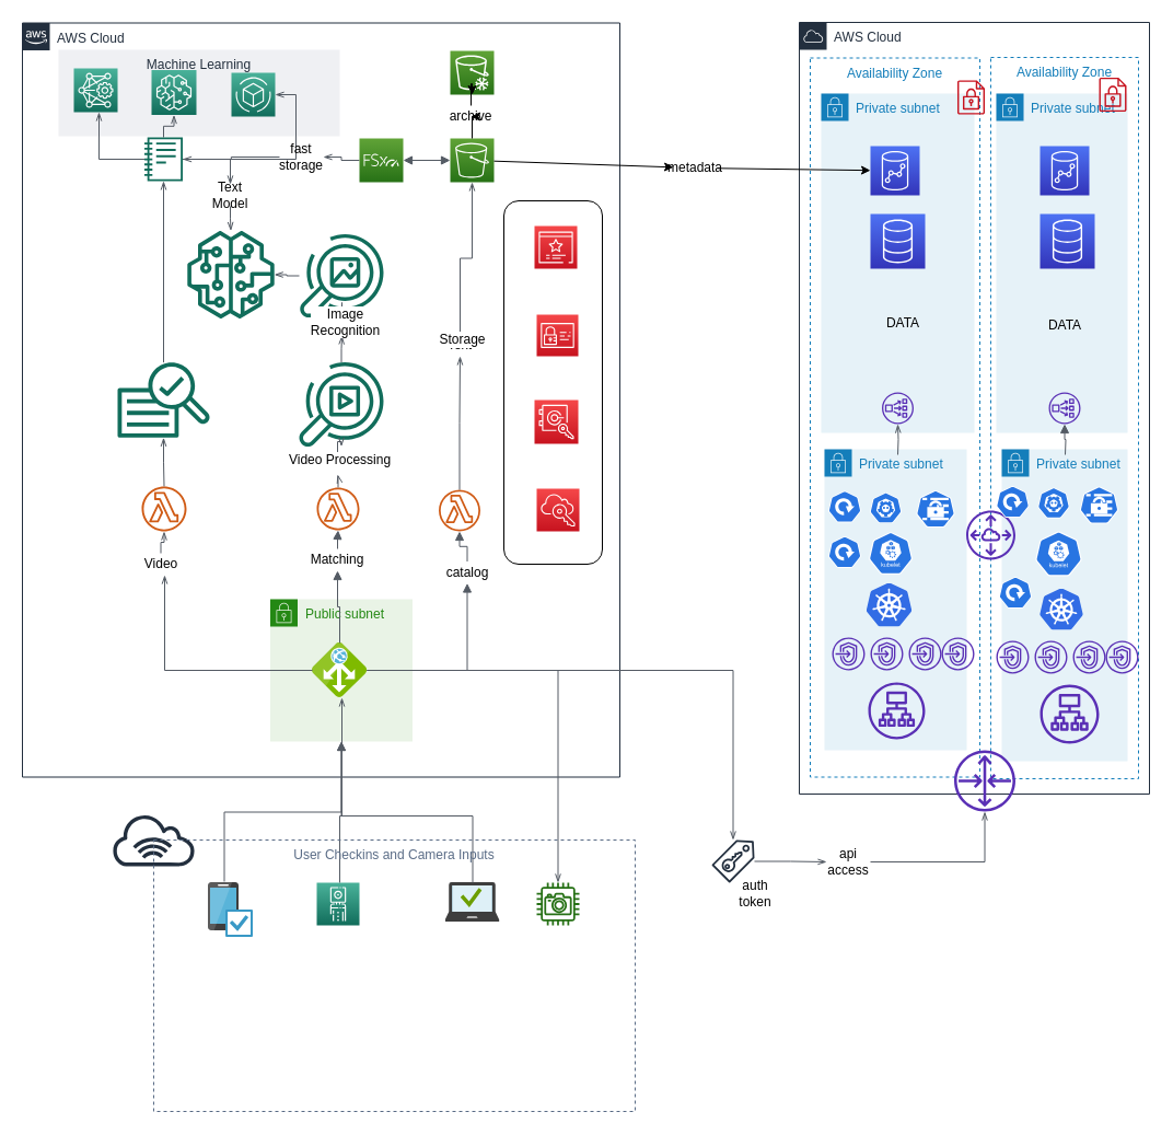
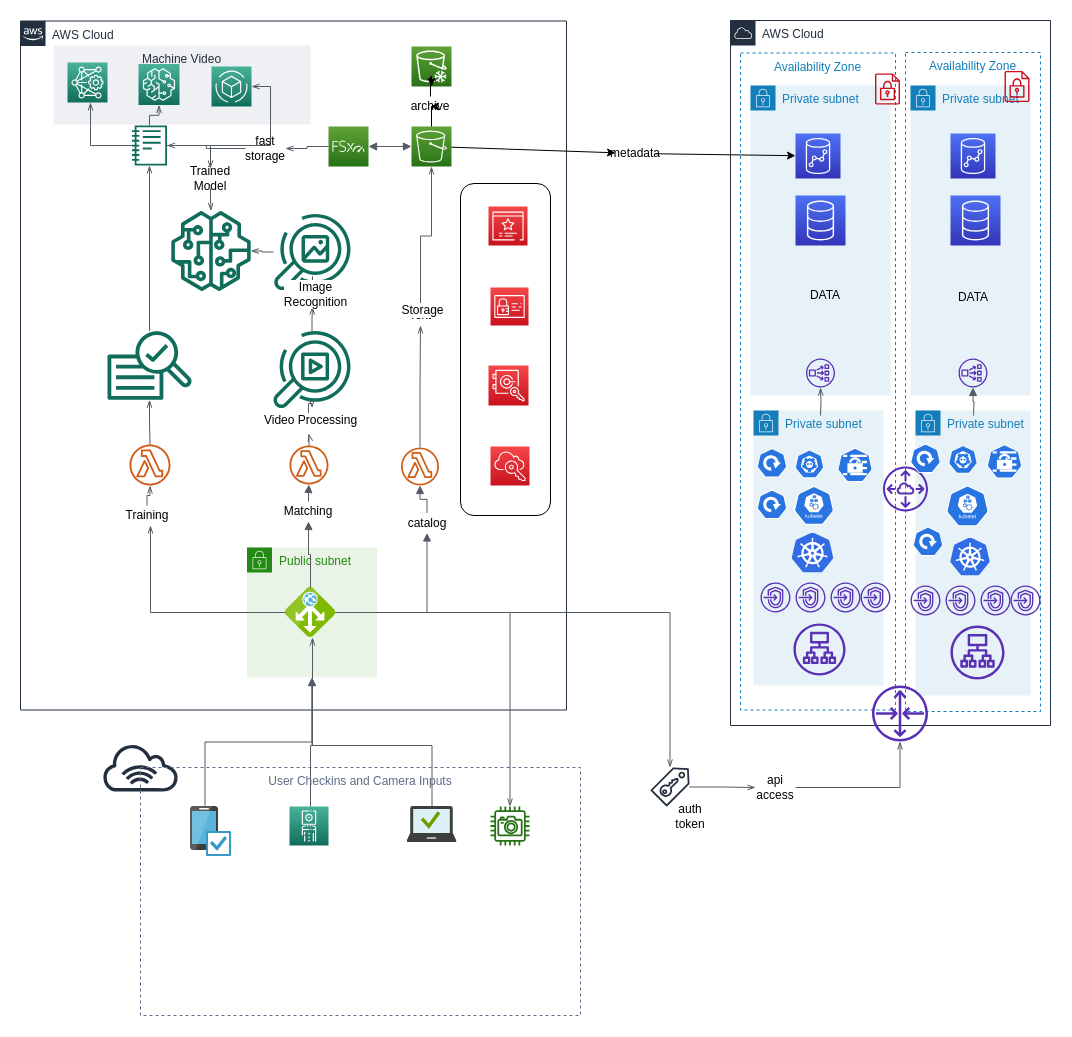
- <mxCell id="4" value="Machine Learning&#10;" style="fillColor=#EFF0F3;strokeColor=none;dashed=0;verticalAlign=top;fontStyle=0;fontColor=#232F3D;" vertex="1" parent="1"><mxGeometry x="53" y="45" width="257" height="79" as="geometry" /></mxCell>
+ <mxCell id="4" value="Machine Video&#10;" style="fillColor=#EFF0F3;strokeColor=none;dashed=0;verticalAlign=top;fontStyle=0;fontColor=#232F3D;" vertex="1" parent="1"><mxGeometry x="53" y="45" width="257" height="79" as="geometry" /></mxCell>
- <mxCell id="116" value="fast storage" style="text;html=1;strokeColor=none;fillColor=none;align=center;verticalAlign=middle;whiteSpace=wrap;rounded=0;" vertex="1" parent="1"><mxGeometry x="255" y="133" width="40" height="20" as="geometry" /></mxCell>
+ <mxCell id="116" value="fast storage" style="text;html=1;strokeColor=none;fillColor=none;align=center;verticalAlign=middle;whiteSpace=wrap;rounded=0;" vertex="1" parent="1"><mxGeometry x="245" y="138" width="40" height="20" as="geometry" /></mxCell>
- <mxCell id="108" value="Text Model" style="text;html=1;strokeColor=none;fillColor=none;align=center;verticalAlign=middle;whiteSpace=wrap;rounded=0;" vertex="1" parent="1"><mxGeometry x="190" y="168" width="40" height="20" as="geometry" /></mxCell>
+ <mxCell id="108" value="Trained Model" style="text;html=1;strokeColor=none;fillColor=none;align=center;verticalAlign=middle;whiteSpace=wrap;rounded=0;" vertex="1" parent="1"><mxGeometry x="190" y="168" width="40" height="20" as="geometry" /></mxCell>
- <mxCell id="104" value="Video" style="text;html=1;strokeColor=none;fillColor=none;align=center;verticalAlign=middle;whiteSpace=wrap;rounded=0;" vertex="1" parent="1"><mxGeometry x="126.5" y="505" width="40" height="20" as="geometry" /></mxCell>
+ <mxCell id="104" value="Training" style="text;html=1;strokeColor=none;fillColor=none;align=center;verticalAlign=middle;whiteSpace=wrap;rounded=0;" vertex="1" parent="1"><mxGeometry x="126.5" y="505" width="40" height="20" as="geometry" /></mxCell>
